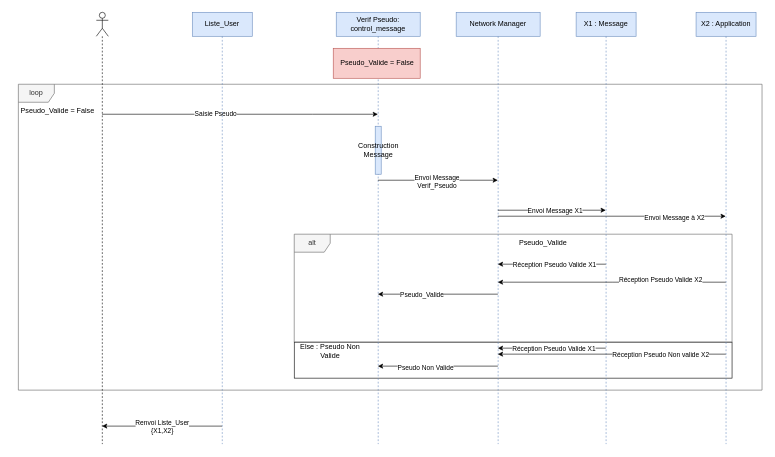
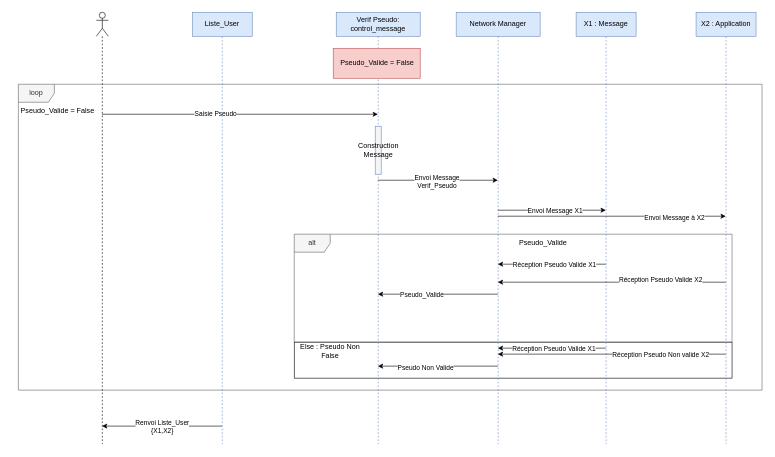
- <mxCell id="9" value="Construction&lt;br&gt;Message" style="html=1;points=[];perimeter=orthogonalPerimeter;fillColor=#dae8fc;strokeColor=#6c8ebf;" vertex="1" parent="7"><mxGeometry x="65" y="190" width="10" height="80" as="geometry" /></mxCell>
+ <mxCell id="9" value="Construction&lt;br&gt;Message" style="html=1;points=[];perimeter=orthogonalPerimeter;fillColor=#f5f5f5;strokeColor=#6c8ebf;" vertex="1" parent="7"><mxGeometry x="65" y="190" width="10" height="80" as="geometry" /></mxCell>
- <mxCell id="24" value="Else : Pseudo Non Valide" style="text;html=1;strokeColor=none;fillColor=none;align=center;verticalAlign=middle;whiteSpace=wrap;rounded=0;" vertex="1" parent="1"><mxGeometry x="490" y="570" width="120" height="30" as="geometry" /></mxCell>
+ <mxCell id="24" value="Else : Pseudo Non False" style="text;html=1;strokeColor=none;fillColor=none;align=center;verticalAlign=middle;whiteSpace=wrap;rounded=0;" vertex="1" parent="1"><mxGeometry x="490" y="570" width="120" height="30" as="geometry" /></mxCell>
